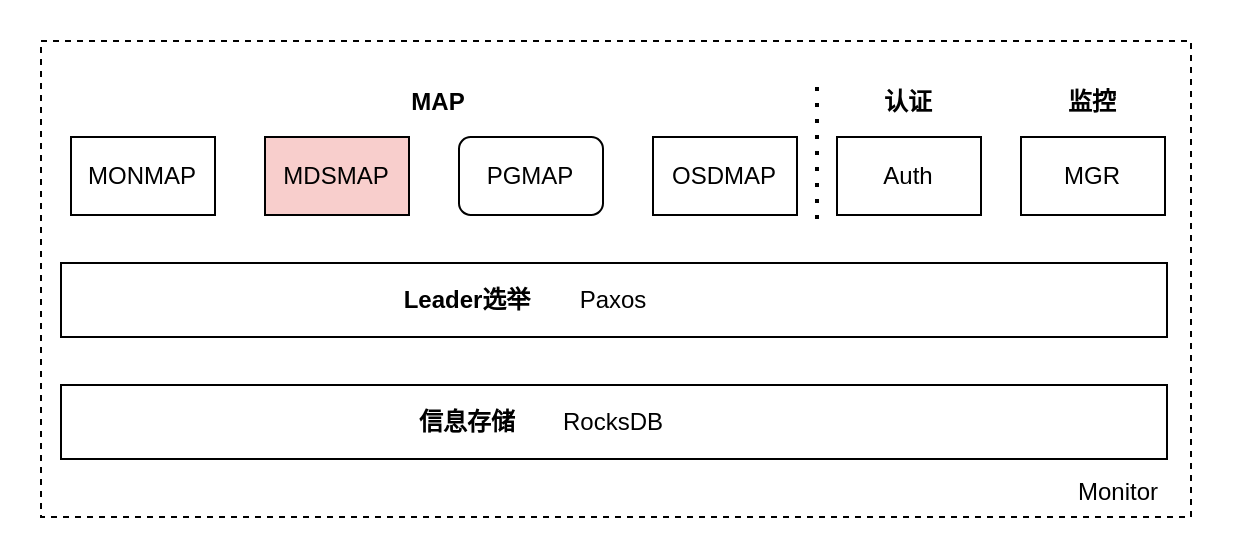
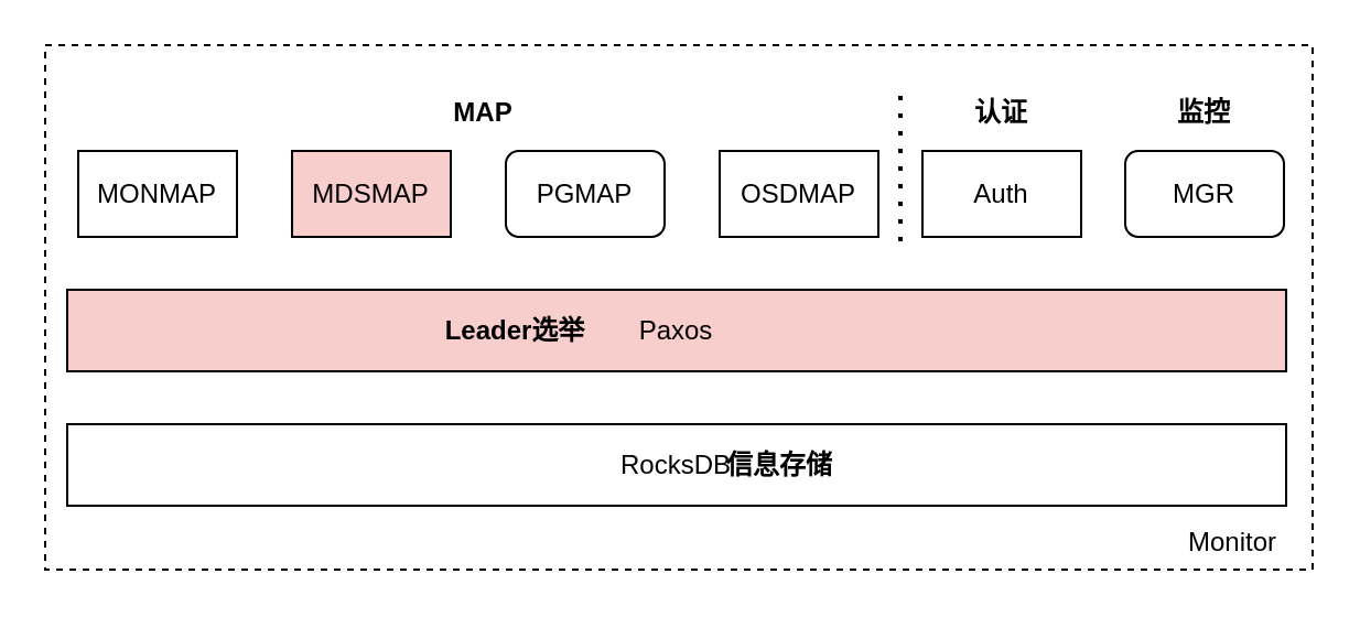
- <mxCell id="8" value="MGR" style="rounded=0;whiteSpace=wrap;html=1;" vertex="1" parent="1"><mxGeometry x="510" y="68" width="72" height="39" as="geometry" /></mxCell>
+ <mxCell id="8" value="MGR" style="whiteSpace=wrap;html=1;rounded=1;" vertex="1" parent="1"><mxGeometry x="510" y="68" width="72" height="39" as="geometry" /></mxCell>
- <mxCell id="12" value="Paxos" style="rounded=0;whiteSpace=wrap;html=1;" vertex="1" parent="1"><mxGeometry x="30" y="131" width="553" height="37" as="geometry" /></mxCell>
+ <mxCell id="12" value="Paxos" style="rounded=0;whiteSpace=wrap;html=1;fillColor=#f8cecc;" vertex="1" parent="1"><mxGeometry x="30" y="131" width="553" height="37" as="geometry" /></mxCell>
- <mxCell id="15" value="信息存储" style="text;html=1;strokeColor=none;fillColor=none;align=center;verticalAlign=middle;whiteSpace=wrap;rounded=0;fontStyle=1" vertex="1" parent="1"><mxGeometry x="198.5" y="200.5" width="69" height="20" as="geometry" /></mxCell>
+ <mxCell id="15" value="信息存储" style="text;html=1;strokeColor=none;fillColor=none;align=center;verticalAlign=middle;whiteSpace=wrap;rounded=0;fontStyle=1" vertex="1" parent="1"><mxGeometry x="318.5" y="200.5" width="69" height="20" as="geometry" /></mxCell>
